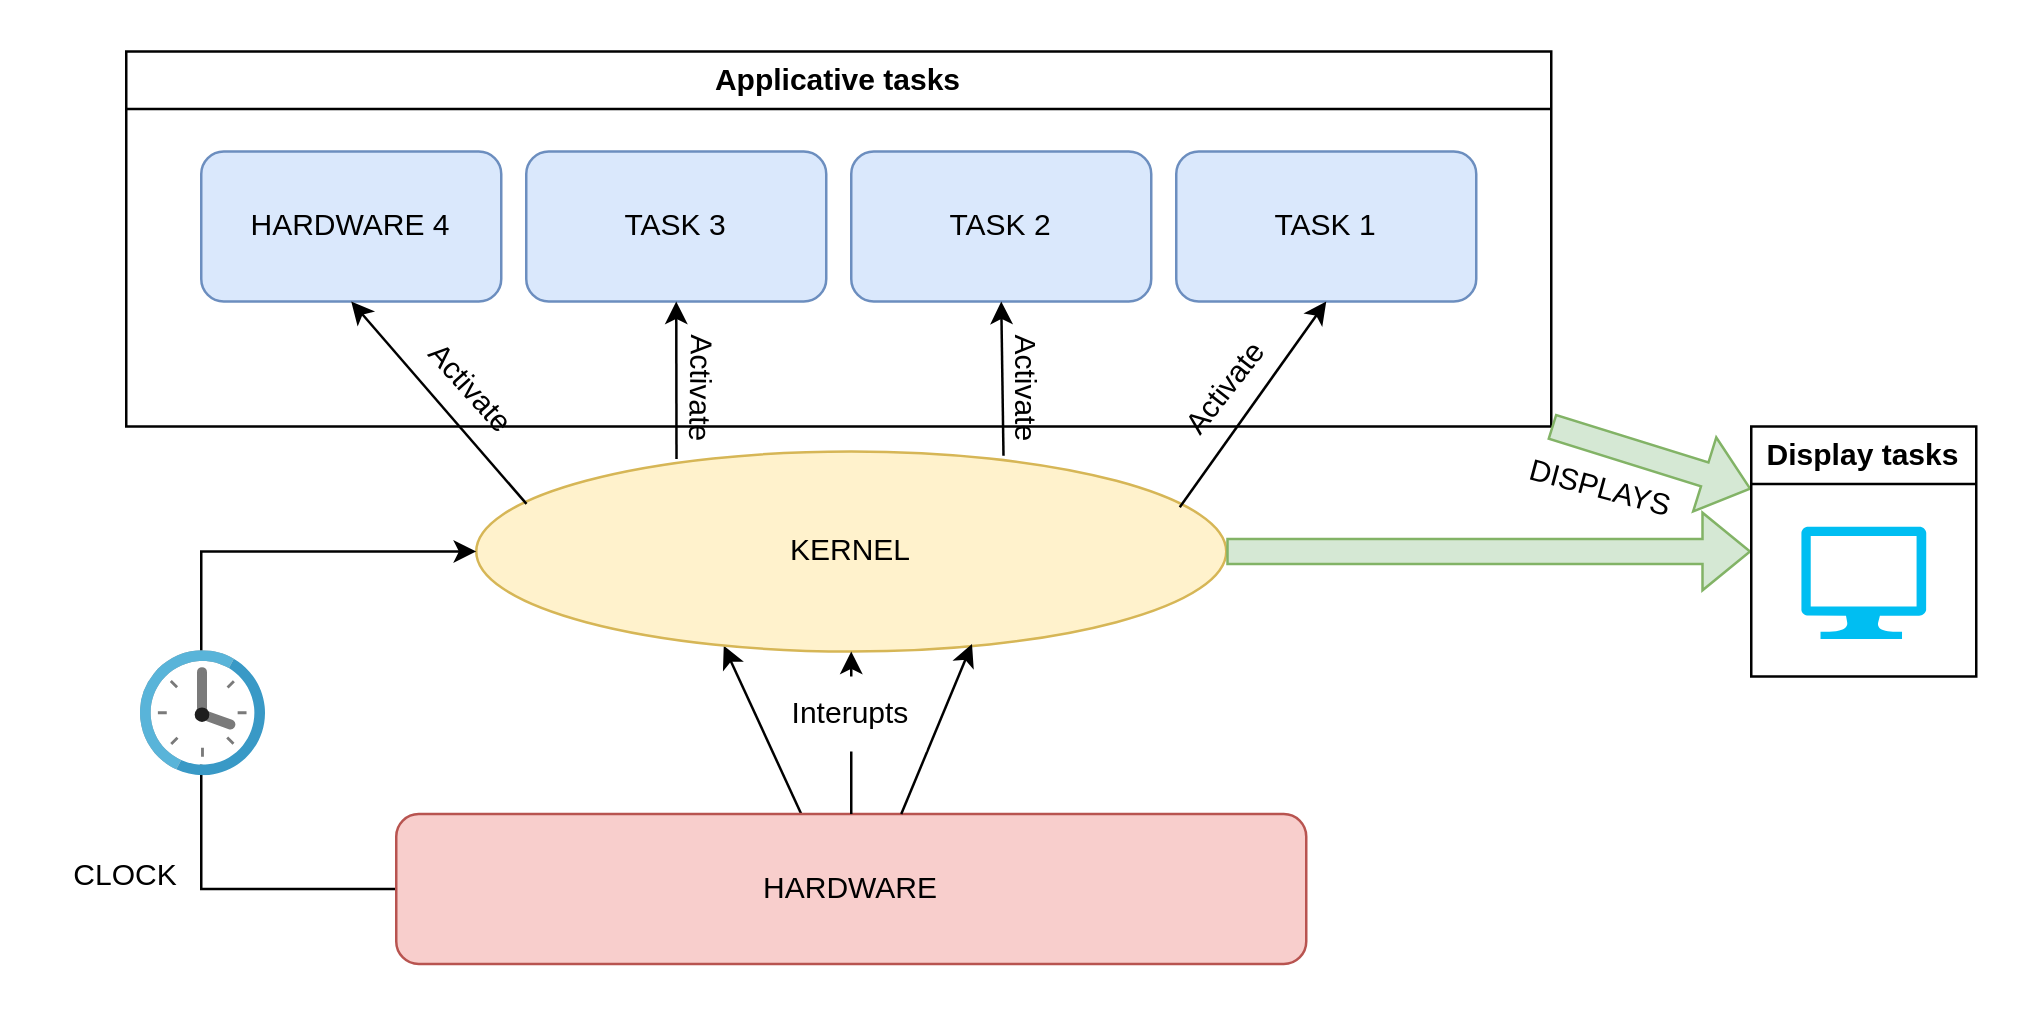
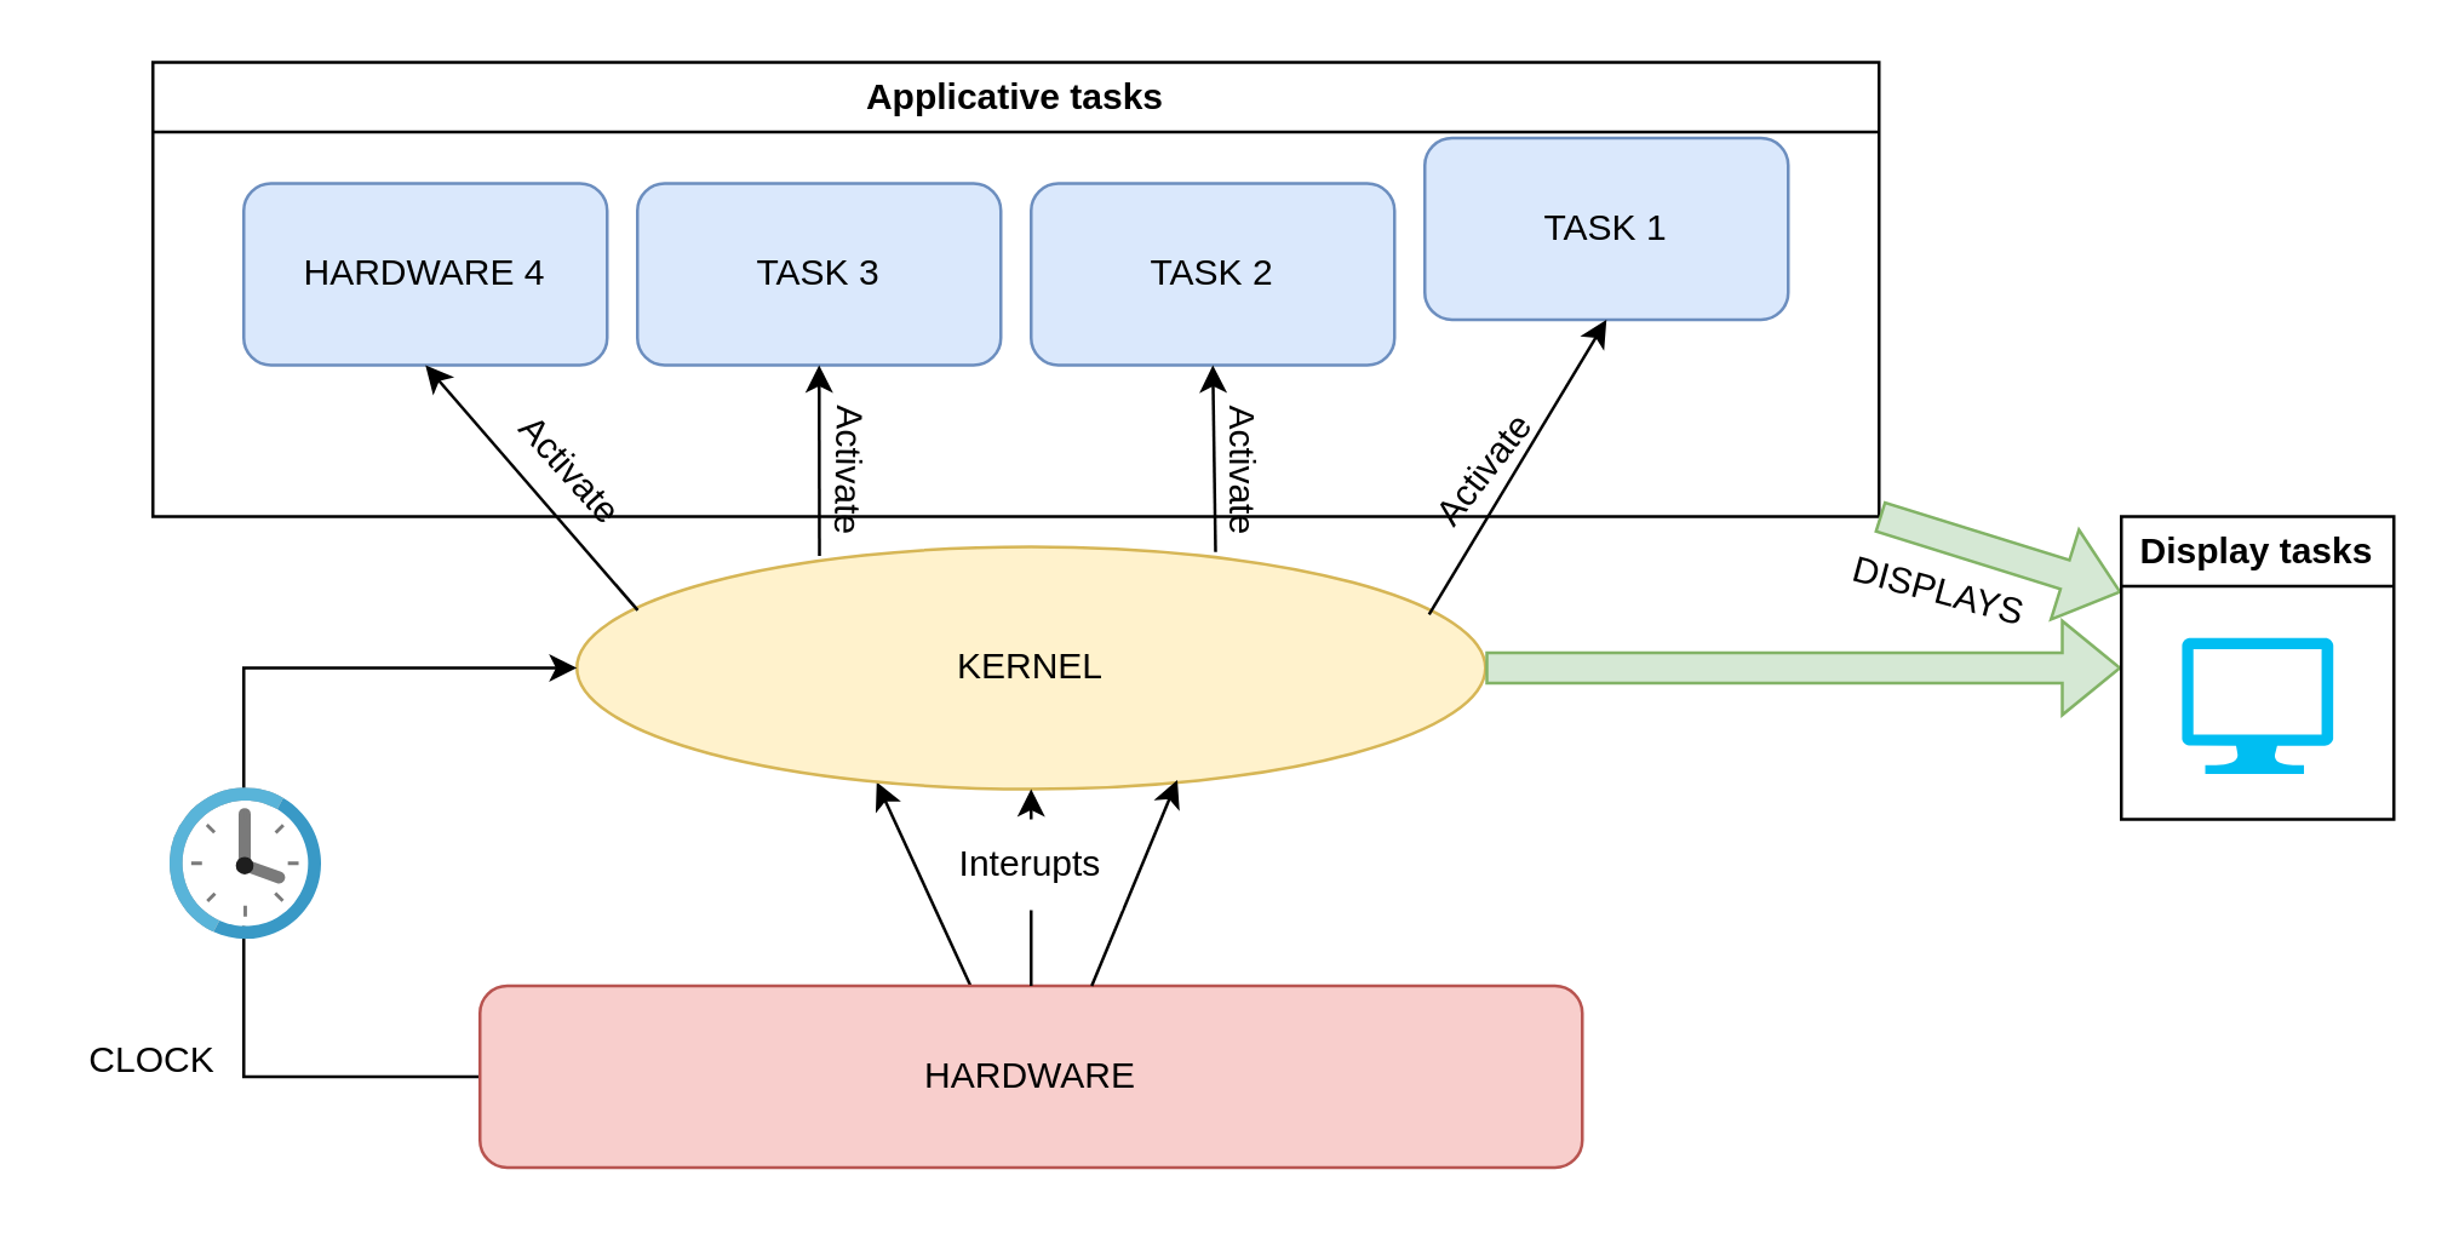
- <mxCell id="10" value="TASK 1" style="rounded=1;whiteSpace=wrap;html=1;fillColor=#dae8fc;strokeColor=#6c8ebf;" vertex="1" parent="1"><mxGeometry x="470" y="60" width="120" height="60" as="geometry" /></mxCell>
+ <mxCell id="10" value="TASK 1" style="rounded=1;whiteSpace=wrap;html=1;fillColor=#dae8fc;strokeColor=#6c8ebf;" vertex="1" parent="1"><mxGeometry x="470" y="45" width="120" height="60" as="geometry" /></mxCell>
